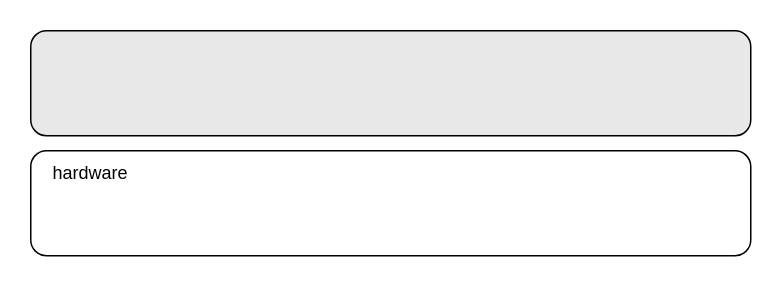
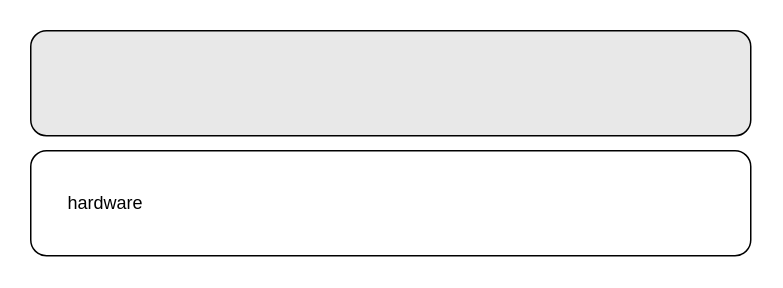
- <mxCell id="4" value="hardware" style="text;html=1;strokeColor=none;fillColor=none;align=center;verticalAlign=middle;whiteSpace=wrap;rounded=0;" vertex="1" parent="1"><mxGeometry x="30" y="100" width="60" height="30" as="geometry" /></mxCell>
+ <mxCell id="4" value="hardware" style="text;html=1;strokeColor=none;fillColor=none;align=center;verticalAlign=middle;whiteSpace=wrap;rounded=0;" vertex="1" parent="1"><mxGeometry x="40" y="120" width="60" height="30" as="geometry" /></mxCell>
